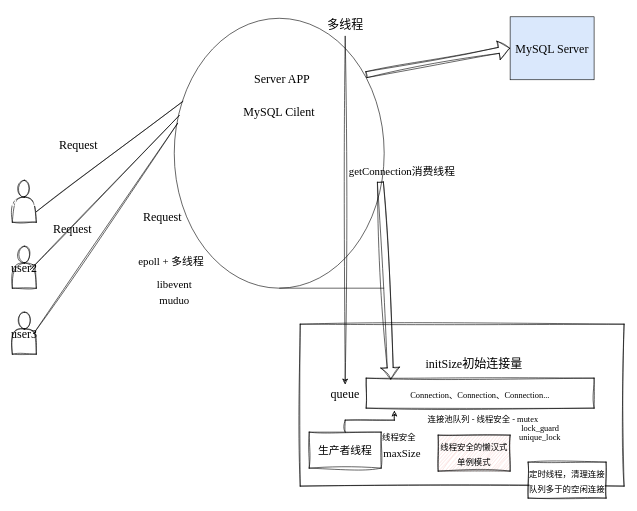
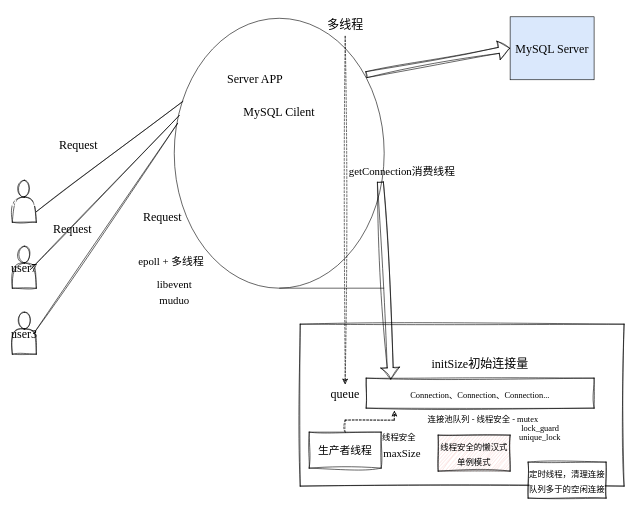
- <mxCell id="7" value="&lt;font data-font-src=&quot;https://fonts.googleapis.com/css?family=Architects+Daughter&quot; face=&quot;Architects Daughter&quot;&gt;Server APP&lt;/font&gt;" style="text;html=1;strokeColor=none;fillColor=none;align=center;verticalAlign=middle;whiteSpace=wrap;rounded=0;fontSize=20;fontFamily=Architects Daughter;" vertex="1" parent="1"><mxGeometry x="405" y="110" width="130" height="40" as="geometry" /></mxCell>
+ <mxCell id="7" value="&lt;font data-font-src=&quot;https://fonts.googleapis.com/css?family=Architects+Daughter&quot; face=&quot;Architects Daughter&quot;&gt;Server APP&lt;/font&gt;" style="text;html=1;strokeColor=none;fillColor=none;align=center;verticalAlign=middle;whiteSpace=wrap;rounded=0;fontSize=20;fontFamily=Architects Daughter;" vertex="1" parent="1"><mxGeometry x="360" y="110" width="130" height="40" as="geometry" /></mxCell>
- <mxCell id="15" style="edgeStyle=orthogonalEdgeStyle;rounded=0;sketch=1;hachureGap=4;jiggle=2;curveFitting=1;orthogonalLoop=1;jettySize=auto;html=1;fontFamily=Architects Daughter;fontSource=https%3A%2F%2Ffonts.googleapis.com%2Fcss%3Ffamily%3DArchitects%2BDaughter;fontSize=16;" edge="1" parent="1" source="16" target="21"><mxGeometry relative="1" as="geometry" /></mxCell>
+ <mxCell id="15" style="edgeStyle=orthogonalEdgeStyle;rounded=0;sketch=1;hachureGap=4;jiggle=2;curveFitting=1;orthogonalLoop=1;jettySize=auto;html=1;fontFamily=Architects Daughter;fontSource=https%3A%2F%2Ffonts.googleapis.com%2Fcss%3Ffamily%3DArchitects%2BDaughter;fontSize=16;dashed=1;" edge="1" parent="1" source="16" target="21"><mxGeometry relative="1" as="geometry" /></mxCell>
- <mxCell id="4" value="&lt;font face=&quot;Times New Roman&quot;&gt;user2&lt;/font&gt;" style="shape=actor;whiteSpace=wrap;html=1;sketch=1;hachureGap=4;jiggle=2;curveFitting=1;fontFamily=Architects Daughter;fontSource=https%3A%2F%2Ffonts.googleapis.com%2Fcss%3Ffamily%3DArchitects%2BDaughter;fontSize=20;" vertex="1" parent="1"><mxGeometry x="20" y="410" width="40" height="70" as="geometry" /></mxCell>
+ <mxCell id="4" value="&lt;font face=&quot;Times New Roman&quot;&gt;user7&lt;/font&gt;" style="shape=actor;whiteSpace=wrap;html=1;sketch=1;hachureGap=4;jiggle=2;curveFitting=1;fontFamily=Architects Daughter;fontSource=https%3A%2F%2Ffonts.googleapis.com%2Fcss%3Ffamily%3DArchitects%2BDaughter;fontSize=20;" vertex="1" parent="1"><mxGeometry x="20" y="410" width="40" height="70" as="geometry" /></mxCell>
- <mxCell id="20" value="initSize初始连接量" style="text;html=1;strokeColor=none;fillColor=none;align=center;verticalAlign=middle;whiteSpace=wrap;rounded=0;fontSize=20;fontFamily=Architects Daughter;" vertex="1" parent="1"><mxGeometry x="680" y="590" width="220" height="30" as="geometry" /></mxCell>
+ <mxCell id="20" value="initSize初始连接量" style="text;html=1;strokeColor=none;fillColor=none;align=center;verticalAlign=middle;whiteSpace=wrap;rounded=0;fontSize=20;fontFamily=Architects Daughter;" vertex="1" parent="1"><mxGeometry x="690" y="590" width="220" height="30" as="geometry" /></mxCell>
- <mxCell id="23" style="edgeStyle=orthogonalEdgeStyle;rounded=0;sketch=1;hachureGap=4;jiggle=2;curveFitting=1;orthogonalLoop=1;jettySize=auto;html=1;entryX=0.124;entryY=1.093;entryDx=0;entryDy=0;entryPerimeter=0;fontFamily=Architects Daughter;fontSource=https%3A%2F%2Ffonts.googleapis.com%2Fcss%3Ffamily%3DArchitects%2BDaughter;fontSize=16;" edge="1" parent="1" source="22" target="19"><mxGeometry relative="1" as="geometry" /></mxCell>
+ <mxCell id="23" style="edgeStyle=orthogonalEdgeStyle;rounded=0;sketch=1;hachureGap=4;jiggle=2;curveFitting=1;orthogonalLoop=1;jettySize=auto;html=1;entryX=0.124;entryY=1.093;entryDx=0;entryDy=0;entryPerimeter=0;fontFamily=Architects Daughter;fontSource=https%3A%2F%2Ffonts.googleapis.com%2Fcss%3Ffamily%3DArchitects%2BDaughter;fontSize=16;dashed=1;" edge="1" parent="1" source="22" target="19"><mxGeometry relative="1" as="geometry" /></mxCell>
